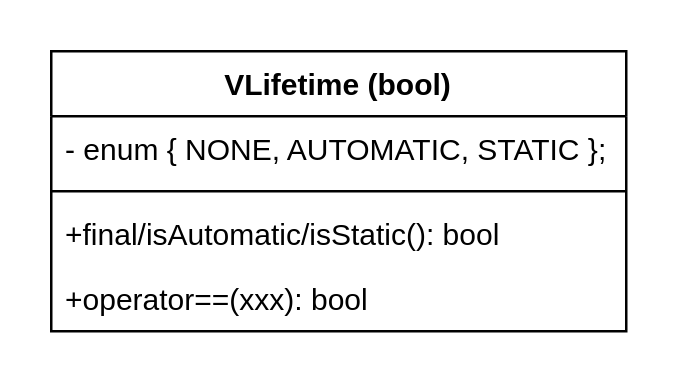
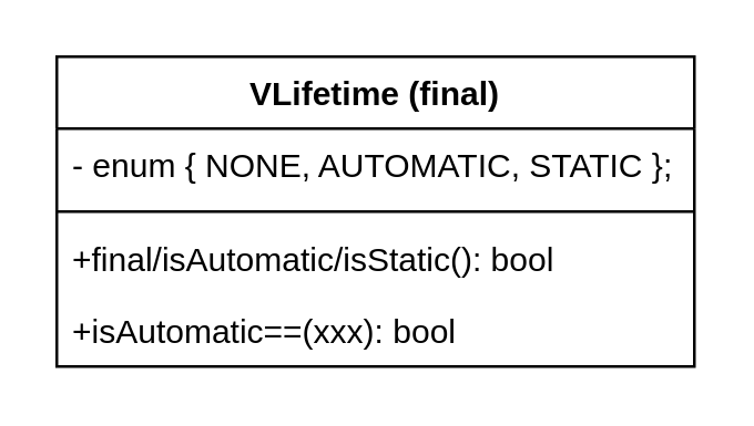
- <mxCell id="2" value="VLifetime (bool)" style="swimlane;fontStyle=1;align=center;verticalAlign=top;childLayout=stackLayout;horizontal=1;startSize=26;horizontalStack=0;resizeParent=1;resizeParentMax=0;resizeLast=0;collapsible=1;marginBottom=0;" vertex="1" parent="1"><mxGeometry x="20" y="20" width="230" height="112" as="geometry" /></mxCell>
+ <mxCell id="2" value="VLifetime (final)" style="swimlane;fontStyle=1;align=center;verticalAlign=top;childLayout=stackLayout;horizontal=1;startSize=26;horizontalStack=0;resizeParent=1;resizeParentMax=0;resizeLast=0;collapsible=1;marginBottom=0;" vertex="1" parent="1"><mxGeometry x="20" y="20" width="230" height="112" as="geometry" /></mxCell>
- <mxCell id="6" value="+operator==(xxx): bool " style="text;strokeColor=none;fillColor=none;align=left;verticalAlign=top;spacingLeft=4;spacingRight=4;overflow=hidden;rotatable=0;points=[[0,0.5],[1,0.5]];portConstraint=eastwest;" vertex="1" parent="2"><mxGeometry y="86" width="230" height="26" as="geometry" /></mxCell>
+ <mxCell id="6" value="+isAutomatic==(xxx): bool " style="text;strokeColor=none;fillColor=none;align=left;verticalAlign=top;spacingLeft=4;spacingRight=4;overflow=hidden;rotatable=0;points=[[0,0.5],[1,0.5]];portConstraint=eastwest;" vertex="1" parent="2"><mxGeometry y="86" width="230" height="26" as="geometry" /></mxCell>
